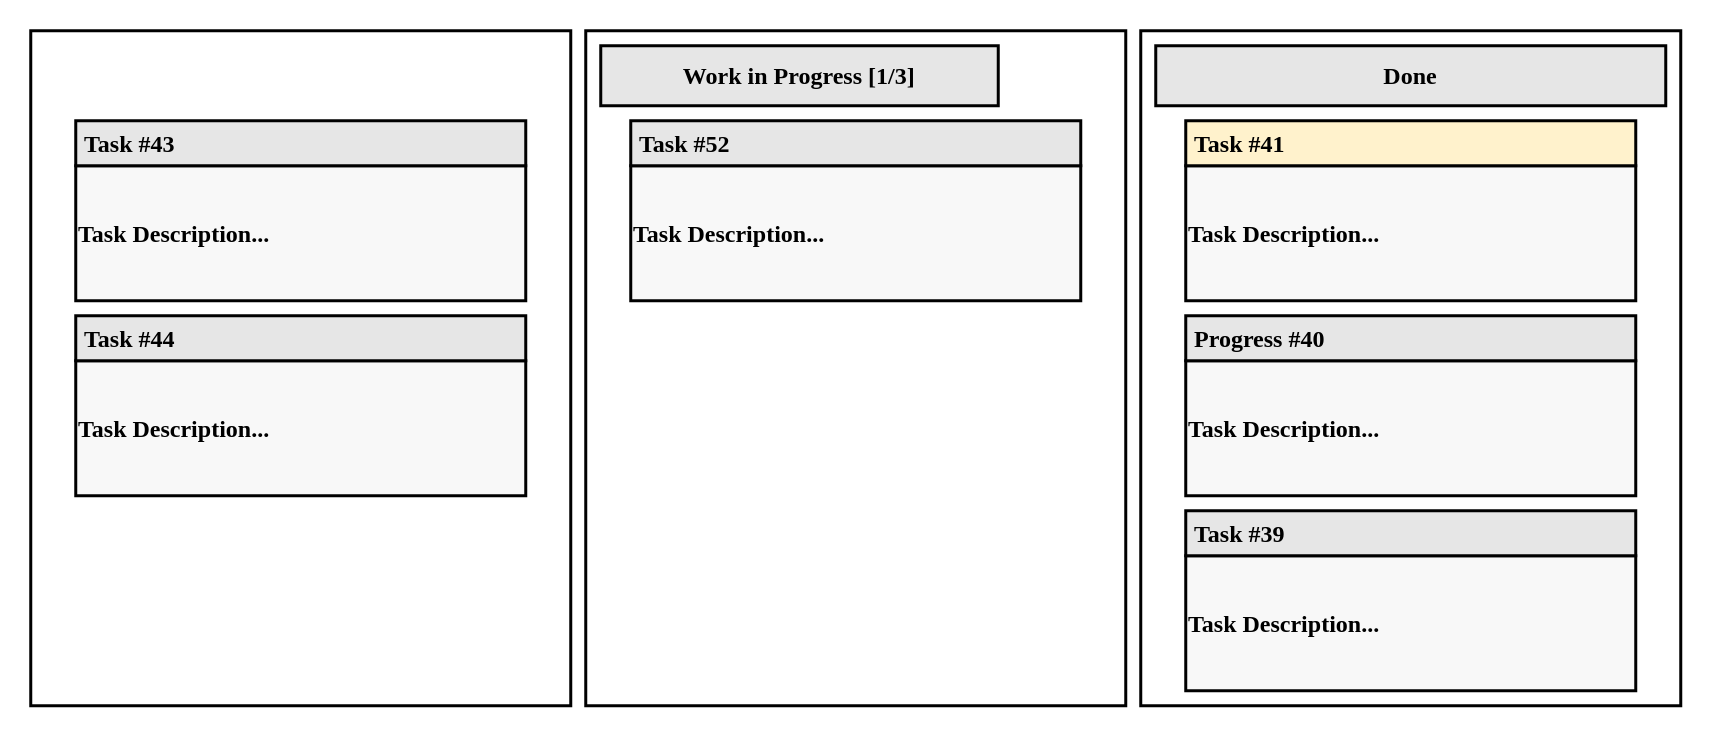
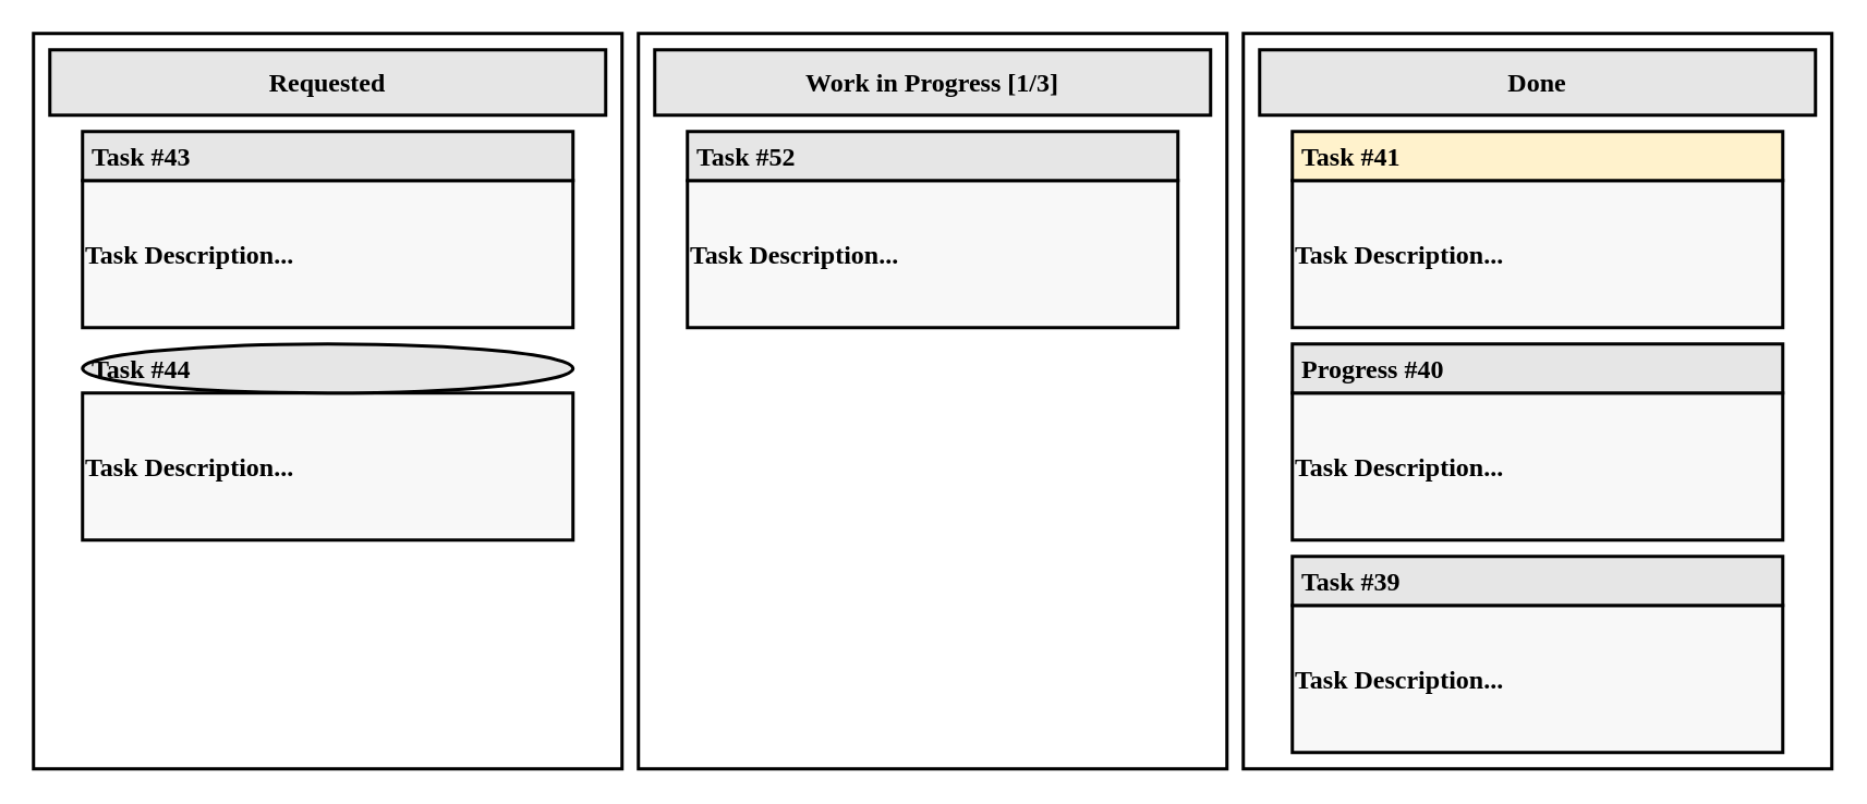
+ <mxCell id="5" value="Requested" style="rounded=0;whiteSpace=wrap;html=1;strokeWidth=2;fillColor=#E6E6E6;fontSize=16;fontFamily=Fira Code;fontSource=https%3A%2F%2Ffonts.googleapis.com%2Fcss%3Ffamily%3DFira%2BCode;fontStyle=1" vertex="1" parent="1"><mxGeometry x="30" y="30" width="340" height="40" as="geometry" /></mxCell>
- <mxCell id="6" value="Work in Progress [1/3]" style="rounded=0;whiteSpace=wrap;html=1;strokeWidth=2;fillColor=#E6E6E6;fontSize=16;fontFamily=Fira Code;fontSource=https%3A%2F%2Ffonts.googleapis.com%2Fcss%3Ffamily%3DFira%2BCode;fontStyle=1" vertex="1" parent="1"><mxGeometry x="400" y="30" width="265" height="40" as="geometry" /></mxCell>
+ <mxCell id="6" value="Work in Progress [1/3]" style="rounded=0;whiteSpace=wrap;html=1;strokeWidth=2;fillColor=#E6E6E6;fontSize=16;fontFamily=Fira Code;fontSource=https%3A%2F%2Ffonts.googleapis.com%2Fcss%3Ffamily%3DFira%2BCode;fontStyle=1" vertex="1" parent="1"><mxGeometry x="400" y="30" width="340" height="40" as="geometry" /></mxCell>
- <mxCell id="11" value="&amp;nbsp;Task #44" style="rounded=0;whiteSpace=wrap;html=1;strokeWidth=2;fillColor=#E6E6E6;fontSize=16;fontFamily=Fira Code;fontSource=https%3A%2F%2Ffonts.googleapis.com%2Fcss%3Ffamily%3DFira%2BCode;fontStyle=1;align=left;" vertex="1" parent="1"><mxGeometry x="50" y="210" width="300" height="30" as="geometry" /></mxCell>
+ <mxCell id="11" value="&amp;nbsp;Task #44" style="ellipse;whiteSpace=wrap;html=1;strokeWidth=2;fillColor=#E6E6E6;fontSize=16;fontFamily=Fira Code;fontSource=https%3A%2F%2Ffonts.googleapis.com%2Fcss%3Ffamily%3DFira%2BCode;fontStyle=1;align=left;" vertex="1" parent="1"><mxGeometry x="50" y="210" width="300" height="30" as="geometry" /></mxCell>
